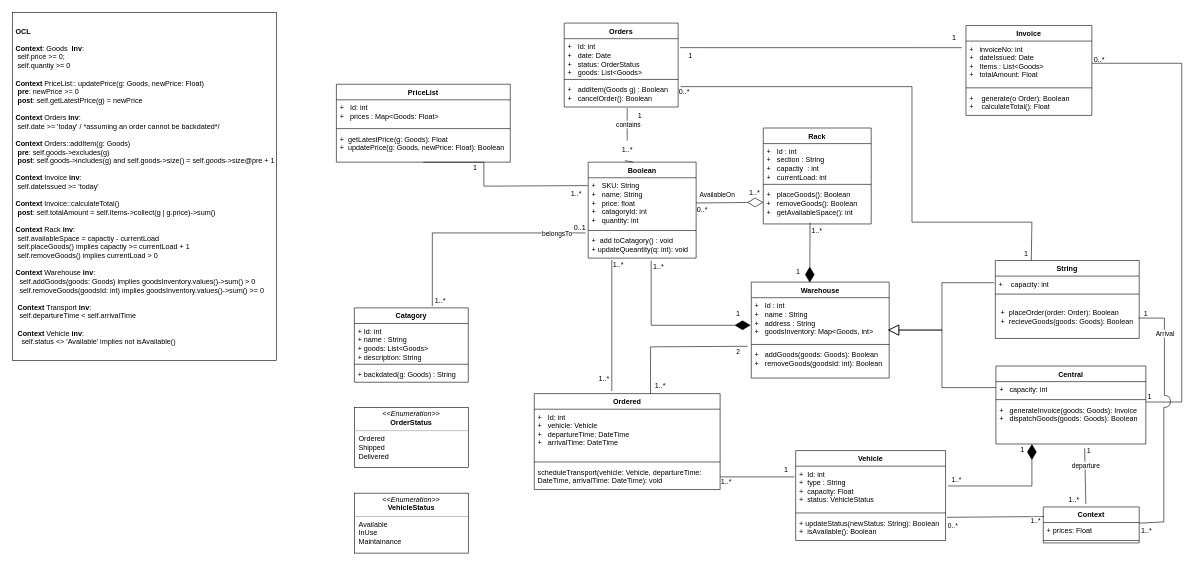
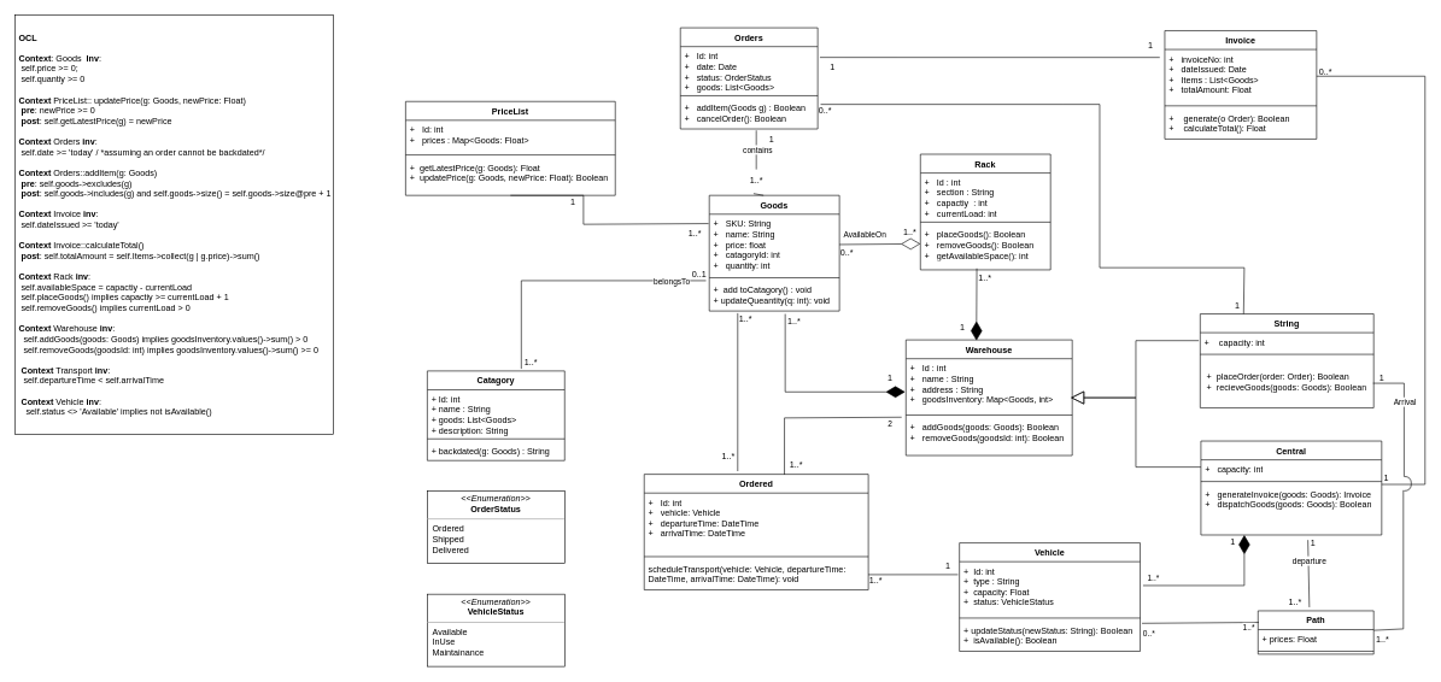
- <mxCell id="11" value="Boolean" style="swimlane;align=center;verticalAlign=top;childLayout=stackLayout;horizontal=1;startSize=26;horizontalStack=0;resizeParent=1;resizeParentMax=0;resizeLast=0;collapsible=1;marginBottom=0;whiteSpace=wrap;html=1;spacing=2;spacingTop=0;" parent="1" vertex="1"><mxGeometry x="980" y="270" width="180" height="160" as="geometry" /></mxCell>
+ <mxCell id="11" value="Goods" style="swimlane;align=center;verticalAlign=top;childLayout=stackLayout;horizontal=1;startSize=26;horizontalStack=0;resizeParent=1;resizeParentMax=0;resizeLast=0;collapsible=1;marginBottom=0;whiteSpace=wrap;html=1;spacing=2;spacingTop=0;" parent="1" vertex="1"><mxGeometry x="980" y="270" width="180" height="160" as="geometry" /></mxCell>
- <mxCell id="69" value="Context" style="swimlane;align=center;verticalAlign=top;childLayout=stackLayout;horizontal=1;startSize=26;horizontalStack=0;resizeParent=1;resizeParentMax=0;resizeLast=0;collapsible=1;marginBottom=0;whiteSpace=wrap;html=1;spacing=2;spacingTop=0;" parent="1" vertex="1"><mxGeometry x="1739" y="845" width="160" height="60" as="geometry" /></mxCell>
+ <mxCell id="69" value="Path" style="swimlane;align=center;verticalAlign=top;childLayout=stackLayout;horizontal=1;startSize=26;horizontalStack=0;resizeParent=1;resizeParentMax=0;resizeLast=0;collapsible=1;marginBottom=0;whiteSpace=wrap;html=1;spacing=2;spacingTop=0;" parent="1" vertex="1"><mxGeometry x="1739" y="845" width="160" height="60" as="geometry" /></mxCell>
